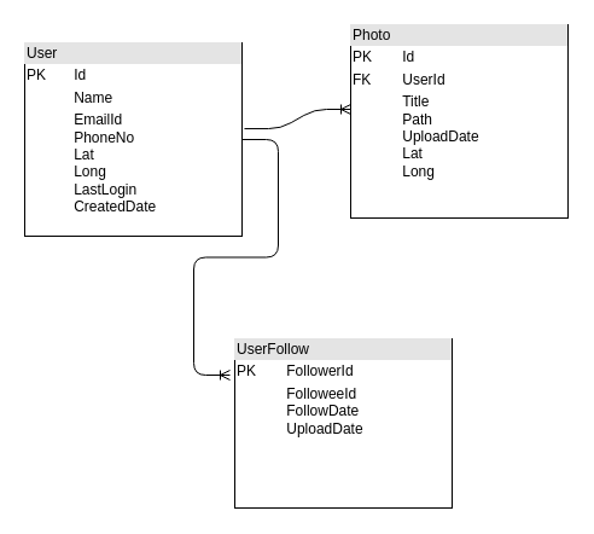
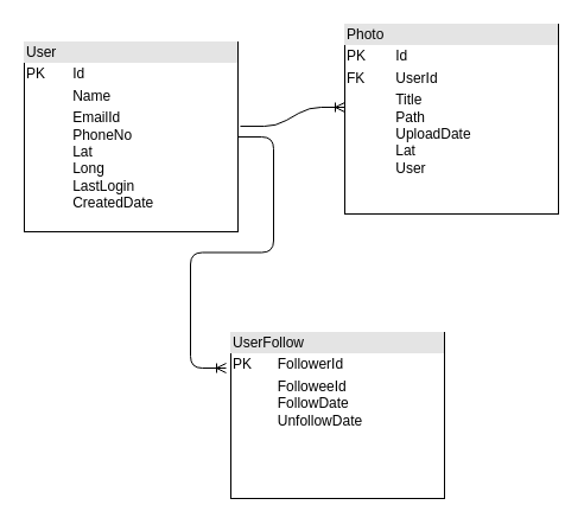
- <mxCell id="3" value="&lt;div style=&quot;box-sizing: border-box ; width: 100% ; background: #e4e4e4 ; padding: 2px&quot;&gt;Photo&lt;/div&gt;&lt;table style=&quot;width: 100% ; font-size: 1em&quot; cellpadding=&quot;2&quot; cellspacing=&quot;0&quot;&gt;&lt;tbody&gt;&lt;tr&gt;&lt;td&gt;PK&lt;/td&gt;&lt;td&gt;Id&lt;/td&gt;&lt;/tr&gt;&lt;tr&gt;&lt;td&gt;FK&lt;/td&gt;&lt;td&gt;UserId&lt;/td&gt;&lt;/tr&gt;&lt;tr&gt;&lt;td&gt;&lt;/td&gt;&lt;td&gt;Title&lt;br&gt;Path&lt;br&gt;UploadDate&lt;br&gt;Lat&lt;br&gt;Long&lt;br&gt;&lt;br&gt;&lt;/td&gt;&lt;/tr&gt;&lt;/tbody&gt;&lt;/table&gt;" style="verticalAlign=top;align=left;overflow=fill;html=1;" vertex="1" parent="1"><mxGeometry x="290" y="20" width="180" height="160" as="geometry" /></mxCell>
+ <mxCell id="3" value="&lt;div style=&quot;box-sizing: border-box ; width: 100% ; background: #e4e4e4 ; padding: 2px&quot;&gt;Photo&lt;/div&gt;&lt;table style=&quot;width: 100% ; font-size: 1em&quot; cellpadding=&quot;2&quot; cellspacing=&quot;0&quot;&gt;&lt;tbody&gt;&lt;tr&gt;&lt;td&gt;PK&lt;/td&gt;&lt;td&gt;Id&lt;/td&gt;&lt;/tr&gt;&lt;tr&gt;&lt;td&gt;FK&lt;/td&gt;&lt;td&gt;UserId&lt;/td&gt;&lt;/tr&gt;&lt;tr&gt;&lt;td&gt;&lt;/td&gt;&lt;td&gt;Title&lt;br&gt;Path&lt;br&gt;UploadDate&lt;br&gt;Lat&lt;br&gt;User&lt;br&gt;&lt;br&gt;&lt;/td&gt;&lt;/tr&gt;&lt;/tbody&gt;&lt;/table&gt;" style="verticalAlign=top;align=left;overflow=fill;html=1;" vertex="1" parent="1"><mxGeometry x="290" y="20" width="180" height="160" as="geometry" /></mxCell>
- <mxCell id="4" value="&lt;div style=&quot;box-sizing: border-box ; width: 100% ; background: #e4e4e4 ; padding: 2px&quot;&gt;UserFollow&lt;/div&gt;&lt;table style=&quot;width: 100% ; font-size: 1em&quot; cellpadding=&quot;2&quot; cellspacing=&quot;0&quot;&gt;&lt;tbody&gt;&lt;tr&gt;&lt;td&gt;PK&lt;br&gt;&lt;/td&gt;&lt;td&gt;FollowerId&lt;/td&gt;&lt;/tr&gt;&lt;tr&gt;&lt;td&gt;&lt;br&gt;&lt;/td&gt;&lt;td&gt;FolloweeId&lt;br&gt;FollowDate&lt;br&gt;UploadDate&lt;/td&gt;&lt;/tr&gt;&lt;tr&gt;&lt;td&gt;&lt;/td&gt;&lt;td&gt;&lt;br&gt;&lt;/td&gt;&lt;/tr&gt;&lt;/tbody&gt;&lt;/table&gt;" style="verticalAlign=top;align=left;overflow=fill;html=1;" vertex="1" parent="1"><mxGeometry x="194" y="280" width="180" height="140" as="geometry" /></mxCell>
+ <mxCell id="4" value="&lt;div style=&quot;box-sizing: border-box ; width: 100% ; background: #e4e4e4 ; padding: 2px&quot;&gt;UserFollow&lt;/div&gt;&lt;table style=&quot;width: 100% ; font-size: 1em&quot; cellpadding=&quot;2&quot; cellspacing=&quot;0&quot;&gt;&lt;tbody&gt;&lt;tr&gt;&lt;td&gt;PK&lt;br&gt;&lt;/td&gt;&lt;td&gt;FollowerId&lt;/td&gt;&lt;/tr&gt;&lt;tr&gt;&lt;td&gt;&lt;br&gt;&lt;/td&gt;&lt;td&gt;FolloweeId&lt;br&gt;FollowDate&lt;br&gt;UnfollowDate&lt;/td&gt;&lt;/tr&gt;&lt;tr&gt;&lt;td&gt;&lt;/td&gt;&lt;td&gt;&lt;br&gt;&lt;/td&gt;&lt;/tr&gt;&lt;/tbody&gt;&lt;/table&gt;" style="verticalAlign=top;align=left;overflow=fill;html=1;" vertex="1" parent="1"><mxGeometry x="194" y="280" width="180" height="140" as="geometry" /></mxCell>
